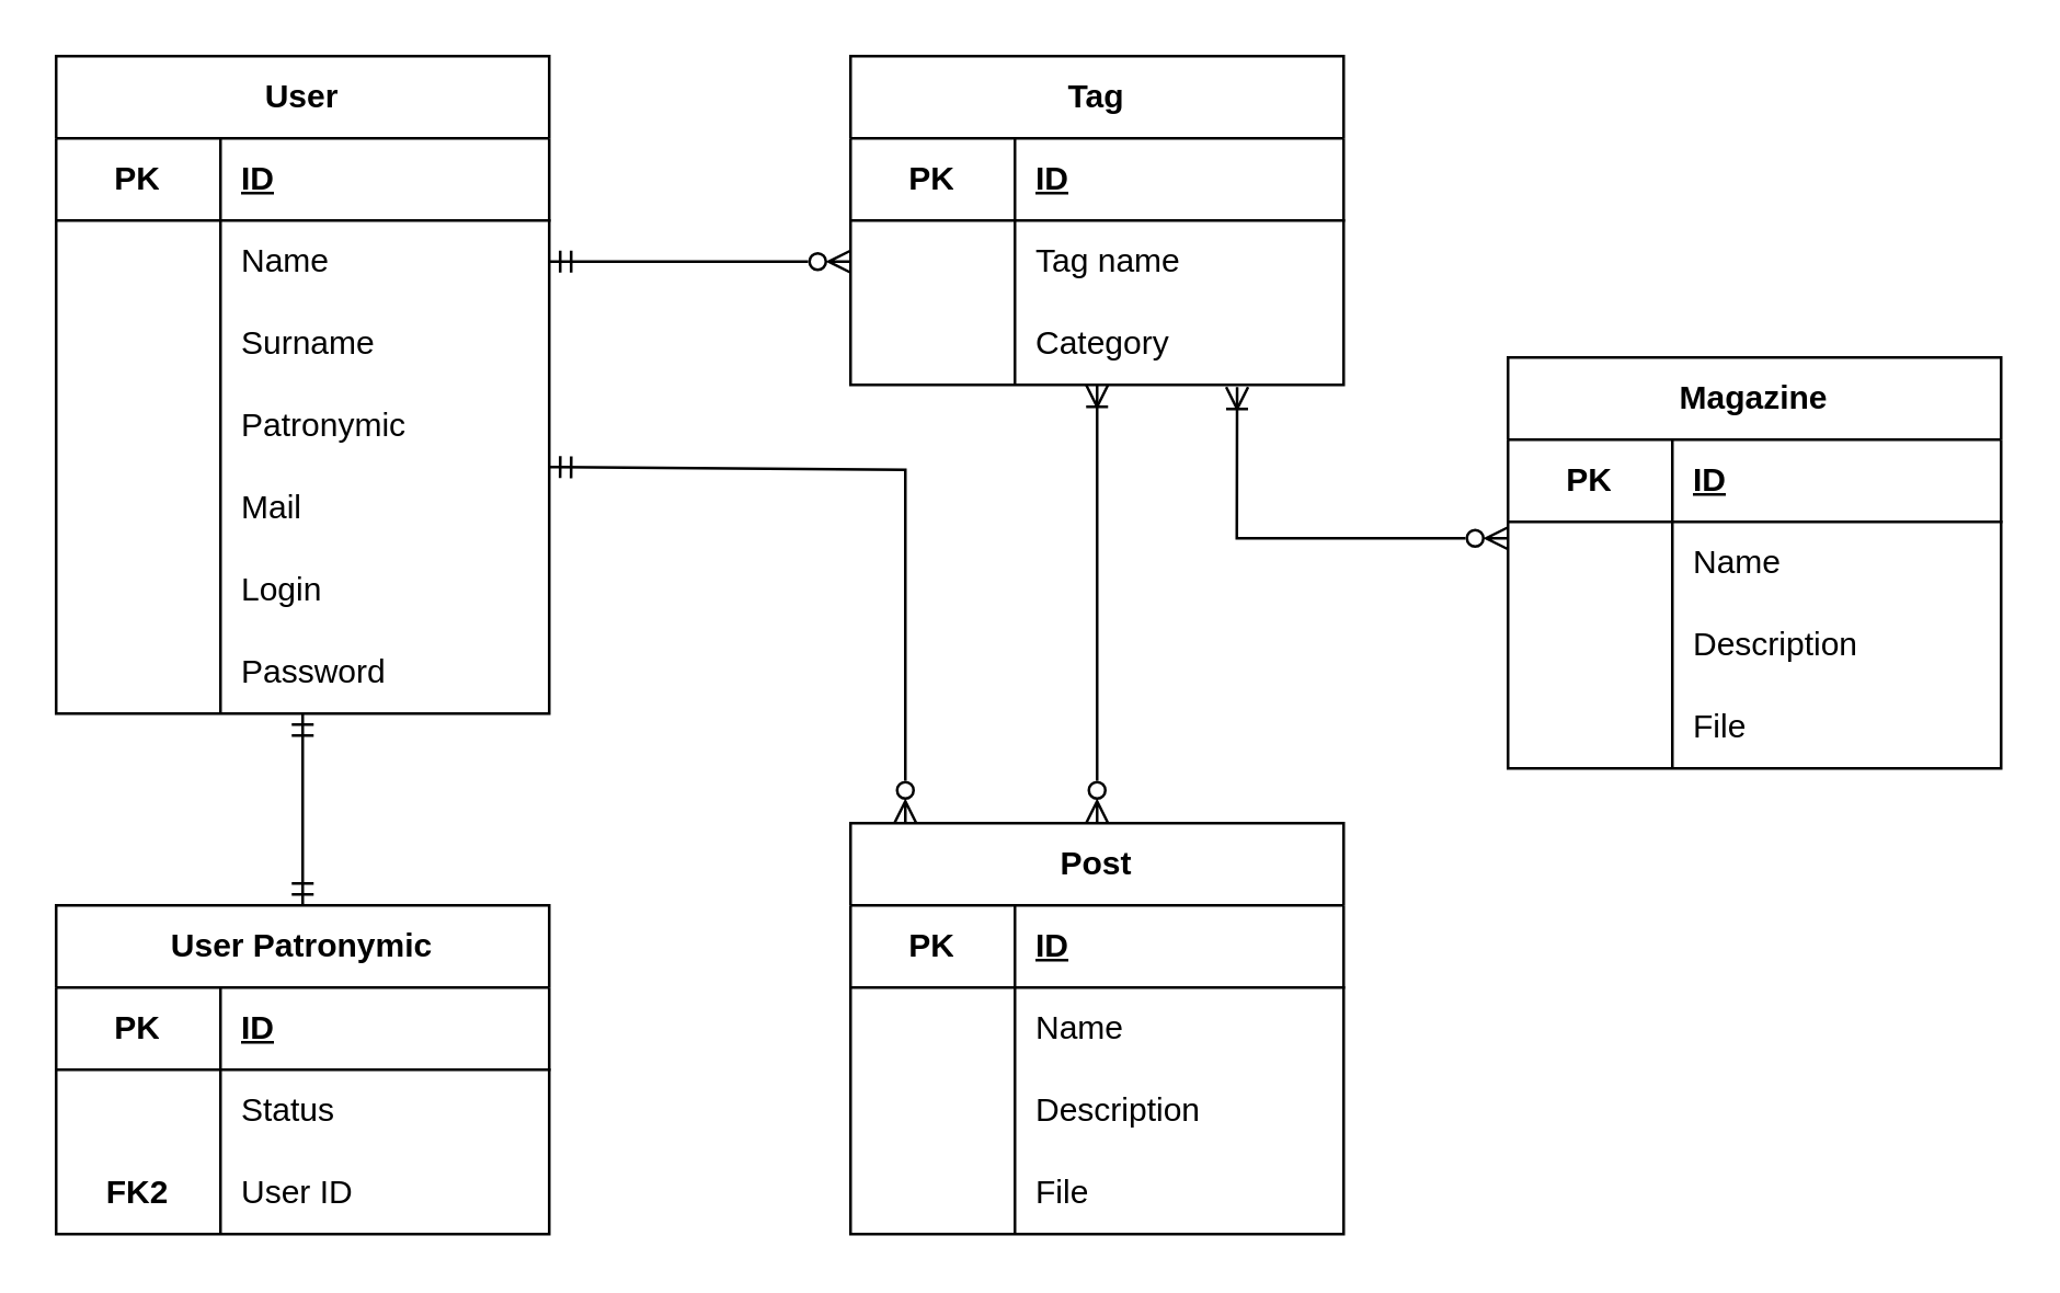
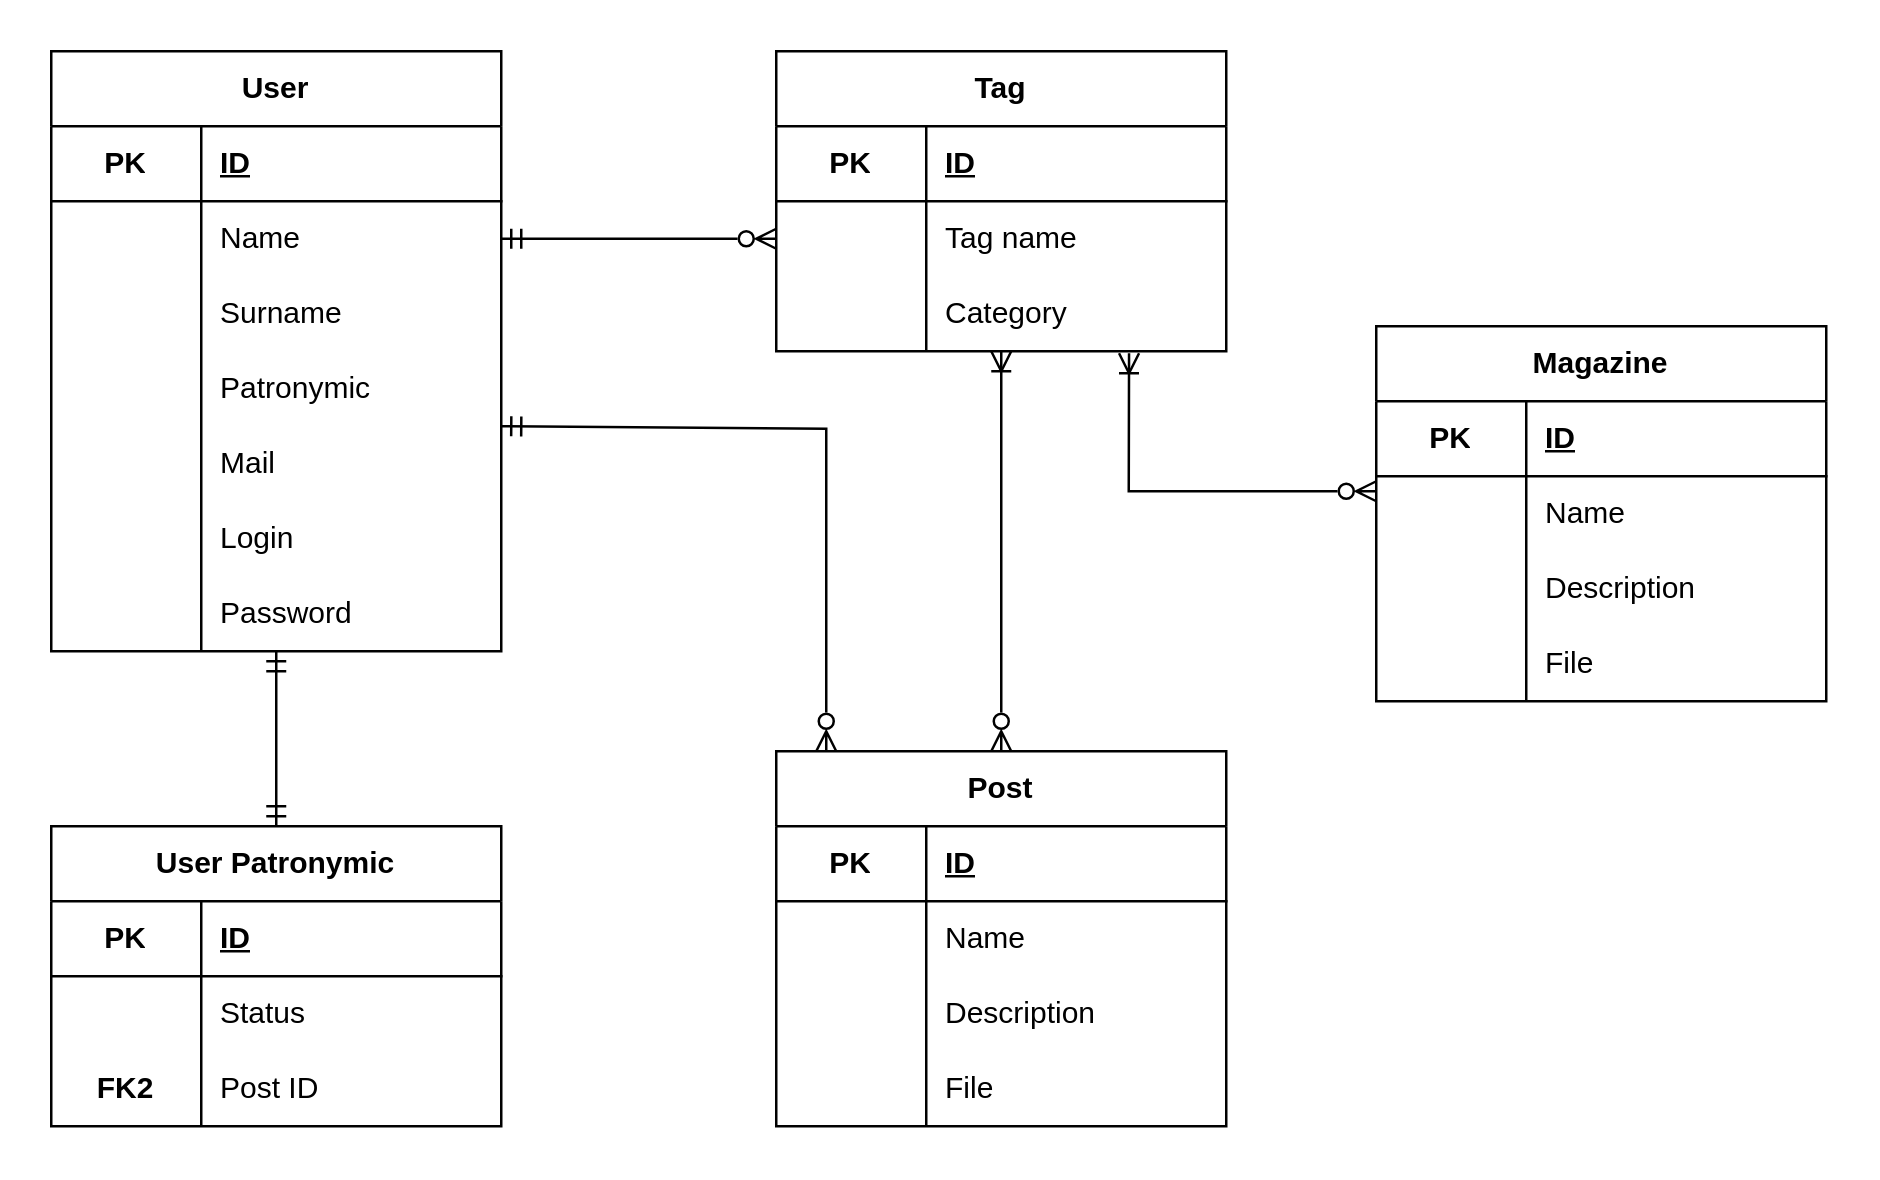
- <mxCell id="43" value="User ID" style="shape=partialRectangle;connectable=0;fillColor=none;top=0;left=0;bottom=0;right=0;align=left;spacingLeft=6;overflow=hidden;html=1;whiteSpace=wrap;" parent="41" vertex="1"><mxGeometry x="60" width="120" height="30" as="geometry"><mxRectangle width="120" height="30" as="alternateBounds" /></mxGeometry></mxCell>
+ <mxCell id="43" value="Post ID" style="shape=partialRectangle;connectable=0;fillColor=none;top=0;left=0;bottom=0;right=0;align=left;spacingLeft=6;overflow=hidden;html=1;whiteSpace=wrap;" parent="41" vertex="1"><mxGeometry x="60" width="120" height="30" as="geometry"><mxRectangle width="120" height="30" as="alternateBounds" /></mxGeometry></mxCell>
